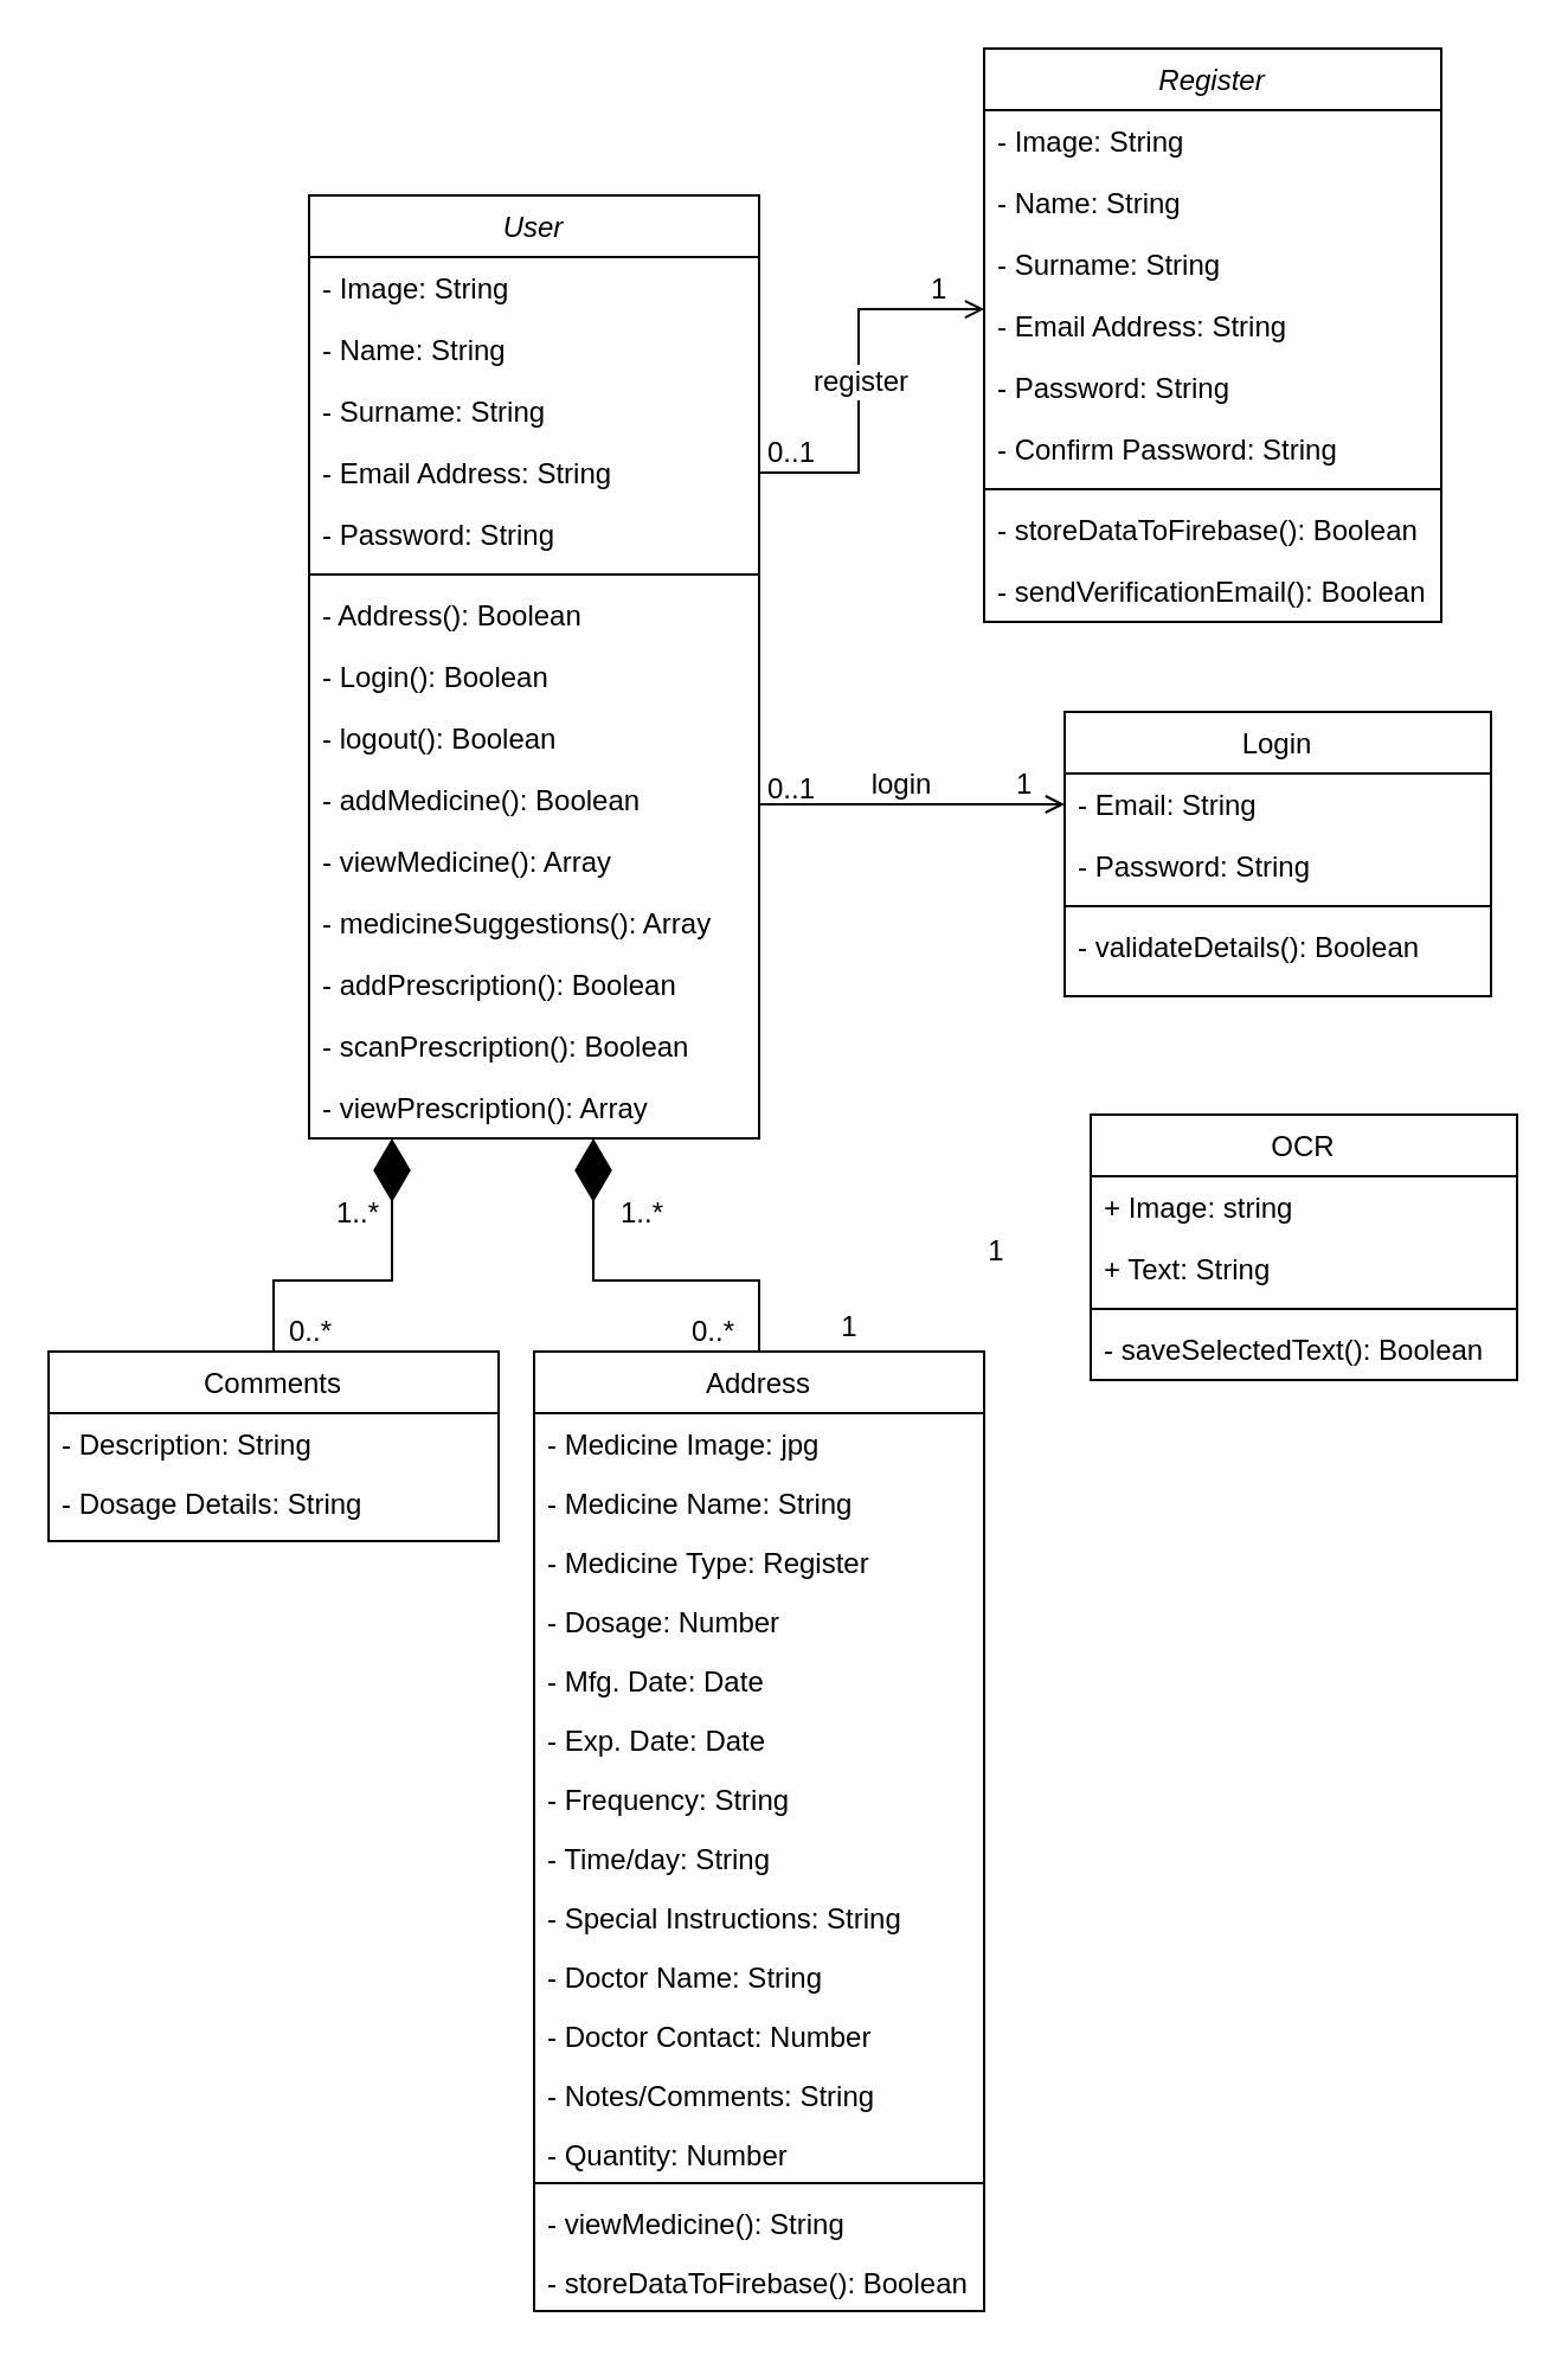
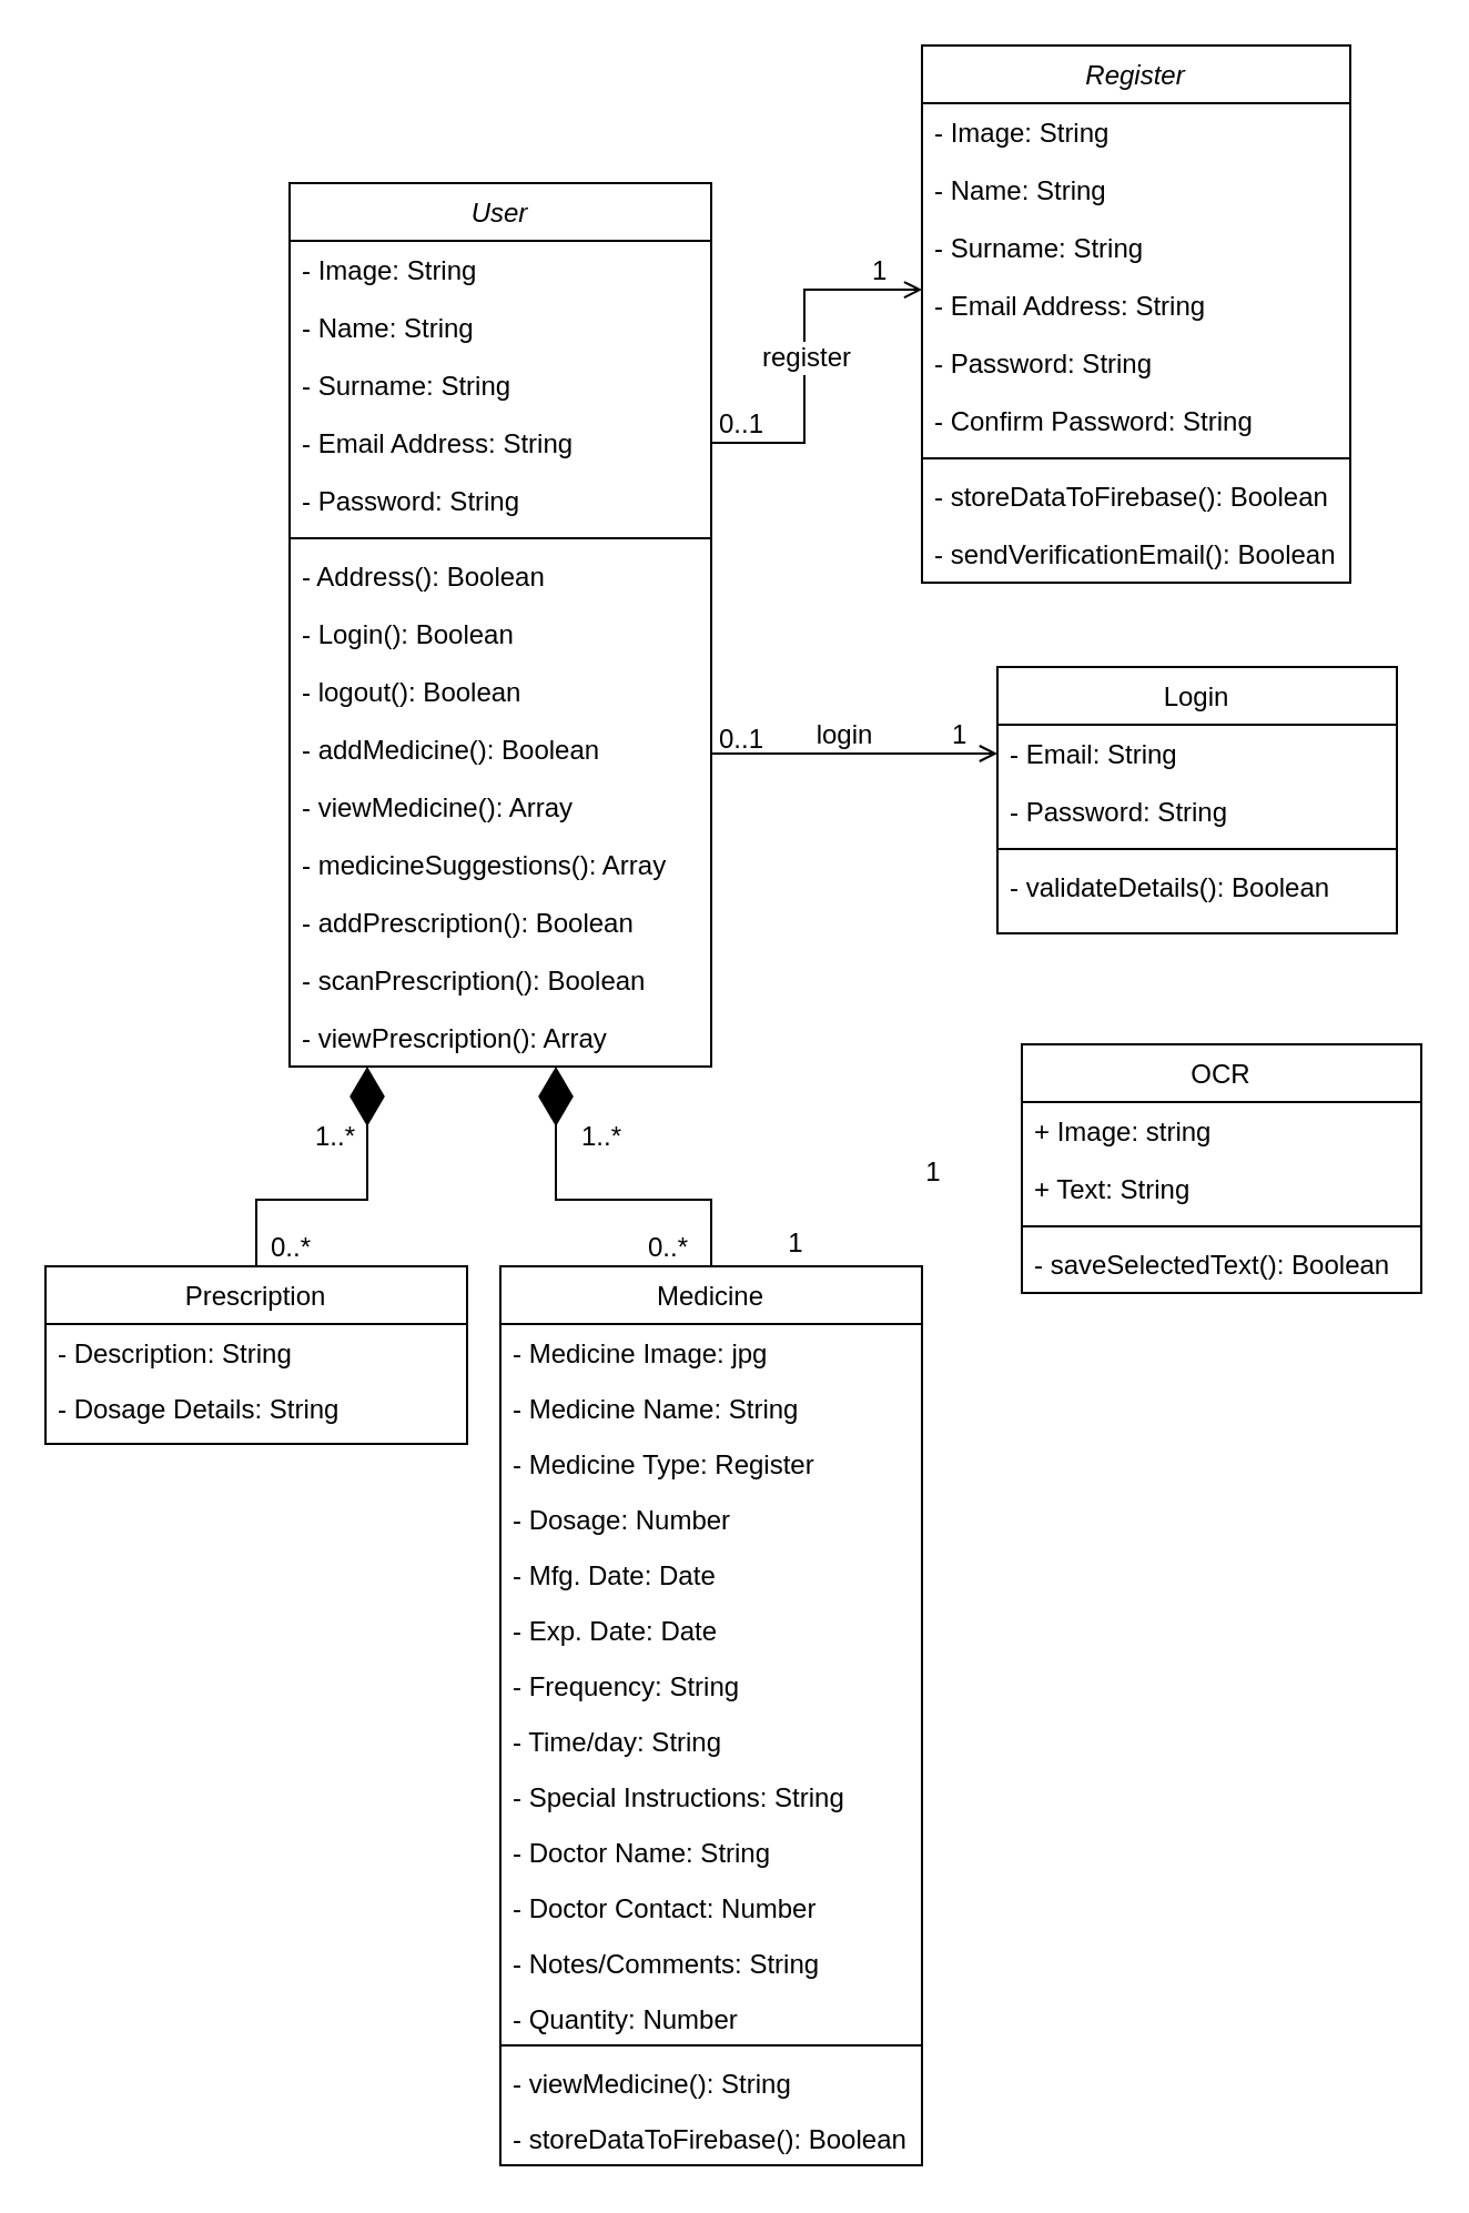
- <mxCell id="35" value="Comments" style="swimlane;fontStyle=0;align=center;verticalAlign=top;childLayout=stackLayout;horizontal=1;startSize=26;horizontalStack=0;resizeParent=1;resizeLast=0;collapsible=1;marginBottom=0;rounded=0;shadow=0;strokeWidth=1;" parent="1" vertex="1"><mxGeometry x="20" y="570" width="190" height="80" as="geometry"><mxRectangle x="550" y="140" width="160" height="26" as="alternateBounds" /></mxGeometry></mxCell>
+ <mxCell id="35" value="Prescription" style="swimlane;fontStyle=0;align=center;verticalAlign=top;childLayout=stackLayout;horizontal=1;startSize=26;horizontalStack=0;resizeParent=1;resizeLast=0;collapsible=1;marginBottom=0;rounded=0;shadow=0;strokeWidth=1;" parent="1" vertex="1"><mxGeometry x="20" y="570" width="190" height="80" as="geometry"><mxRectangle x="550" y="140" width="160" height="26" as="alternateBounds" /></mxGeometry></mxCell>
- <mxCell id="18" value="Address" style="swimlane;fontStyle=0;align=center;verticalAlign=top;childLayout=stackLayout;horizontal=1;startSize=26;horizontalStack=0;resizeParent=1;resizeLast=0;collapsible=1;marginBottom=0;rounded=0;shadow=0;strokeWidth=1;" parent="1" vertex="1"><mxGeometry x="225" y="570" width="190" height="405" as="geometry"><mxRectangle x="550" y="140" width="160" height="26" as="alternateBounds" /></mxGeometry></mxCell>
+ <mxCell id="18" value="Medicine" style="swimlane;fontStyle=0;align=center;verticalAlign=top;childLayout=stackLayout;horizontal=1;startSize=26;horizontalStack=0;resizeParent=1;resizeLast=0;collapsible=1;marginBottom=0;rounded=0;shadow=0;strokeWidth=1;" parent="1" vertex="1"><mxGeometry x="225" y="570" width="190" height="405" as="geometry"><mxRectangle x="550" y="140" width="160" height="26" as="alternateBounds" /></mxGeometry></mxCell>
